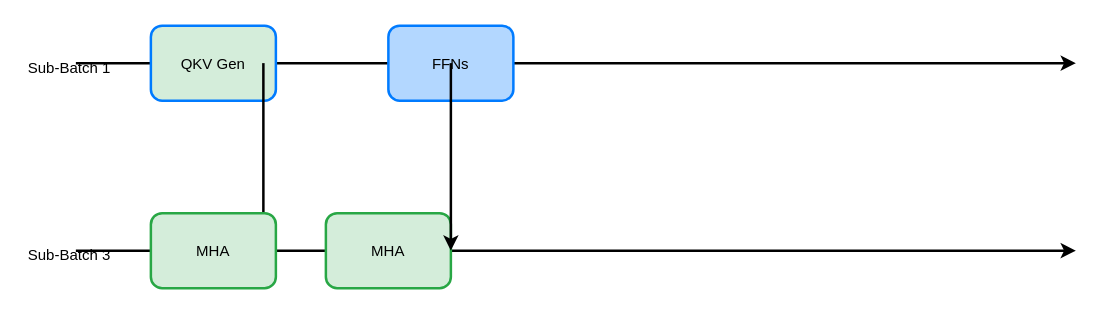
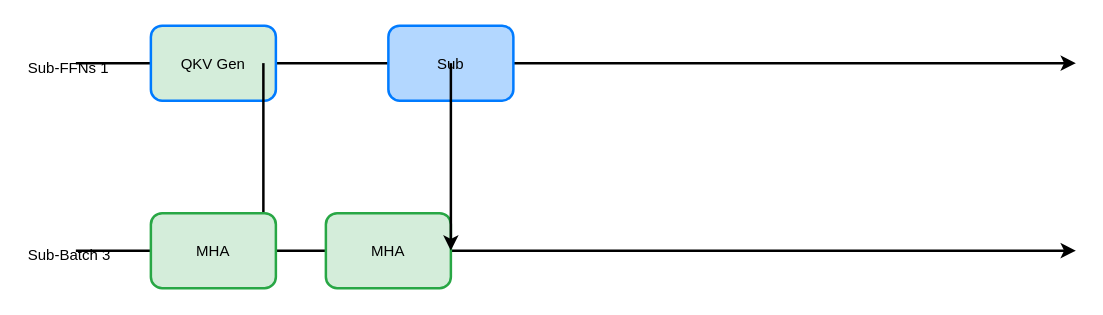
- <mxCell id="7" value="FFNs" style="rounded=1;strokeColor=#007bff;fillColor=#b3d7ff;strokeWidth=2;" parent="1" vertex="1"><mxGeometry x="310" y="20" width="100" height="60" as="geometry" /></mxCell>
+ <mxCell id="7" value="Sub" style="rounded=1;strokeColor=#007bff;fillColor=#b3d7ff;strokeWidth=2;" parent="1" vertex="1"><mxGeometry x="310" y="20" width="100" height="60" as="geometry" /></mxCell>
- <mxCell id="3" value="Sub-Batch 1" style="text;html=1;strokeColor=none;fillColor=none;fontSize=12;" parent="1" vertex="1"><mxGeometry x="20" y="40" width="90" height="30" as="geometry" /></mxCell>
+ <mxCell id="3" value="Sub-FFNs 1" style="text;html=1;strokeColor=none;fillColor=none;fontSize=12;" parent="1" vertex="1"><mxGeometry x="20" y="40" width="90" height="30" as="geometry" /></mxCell>
